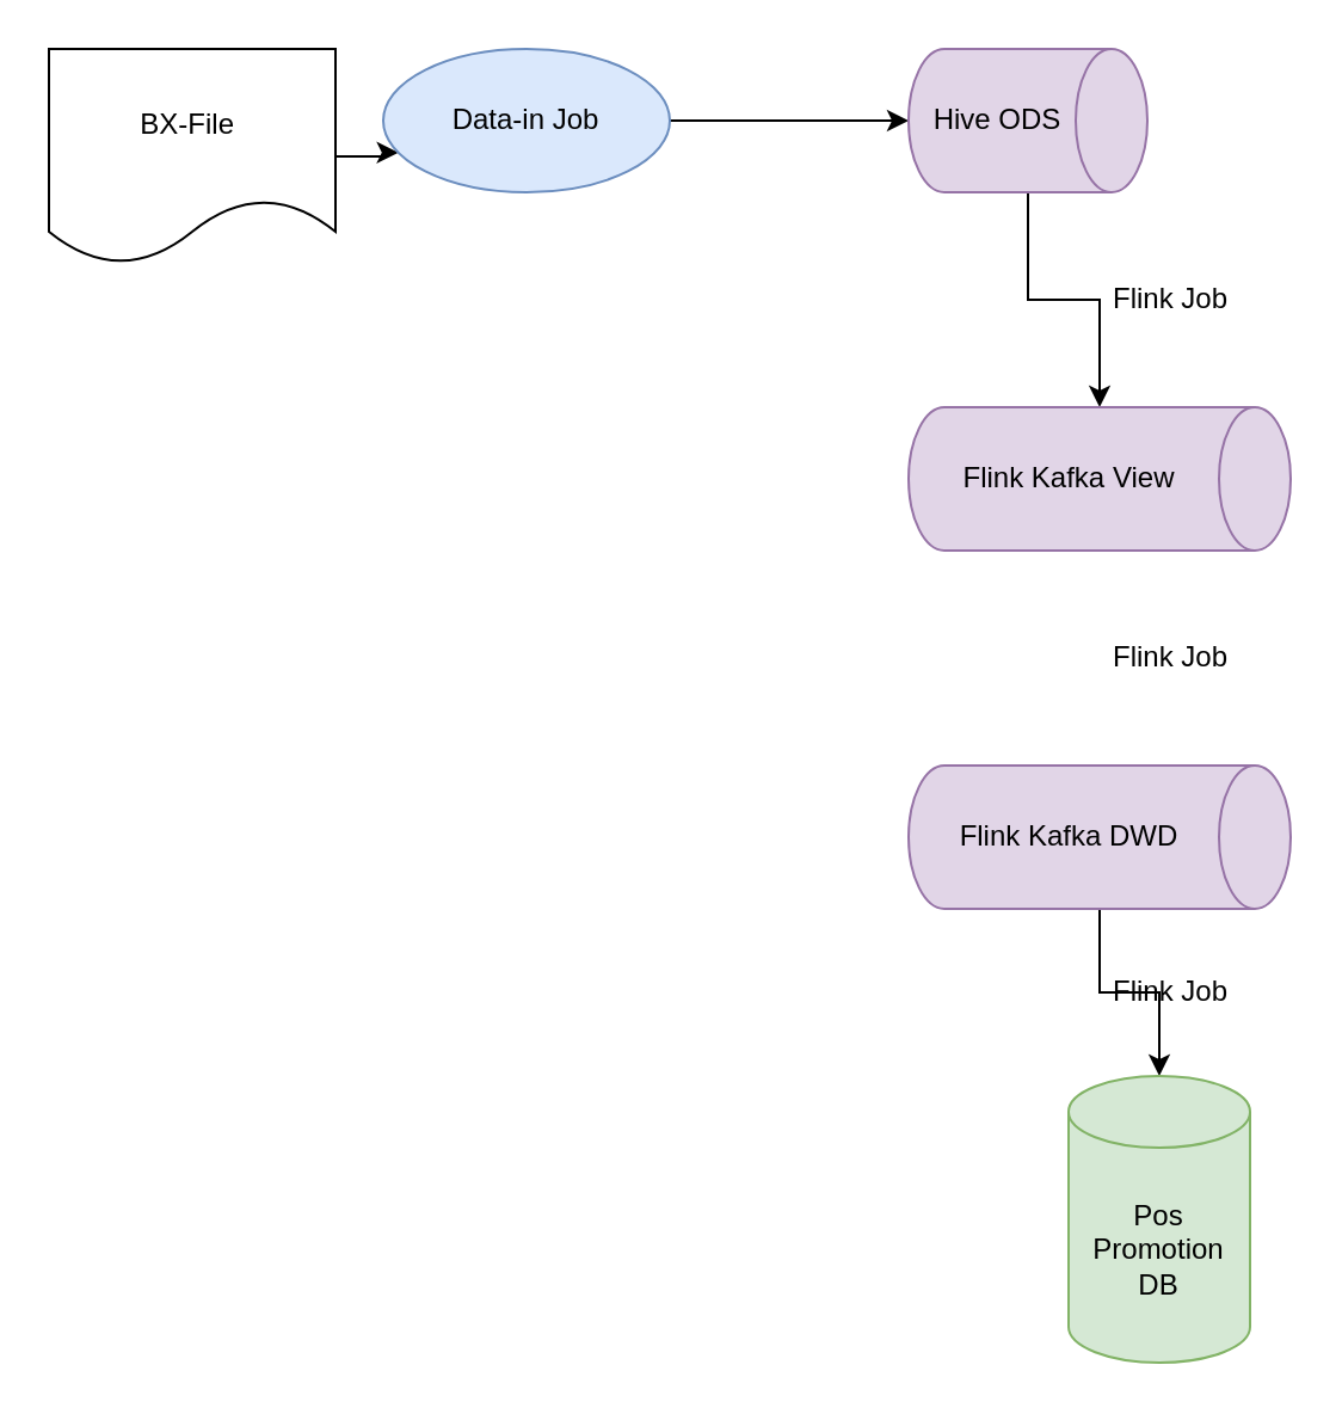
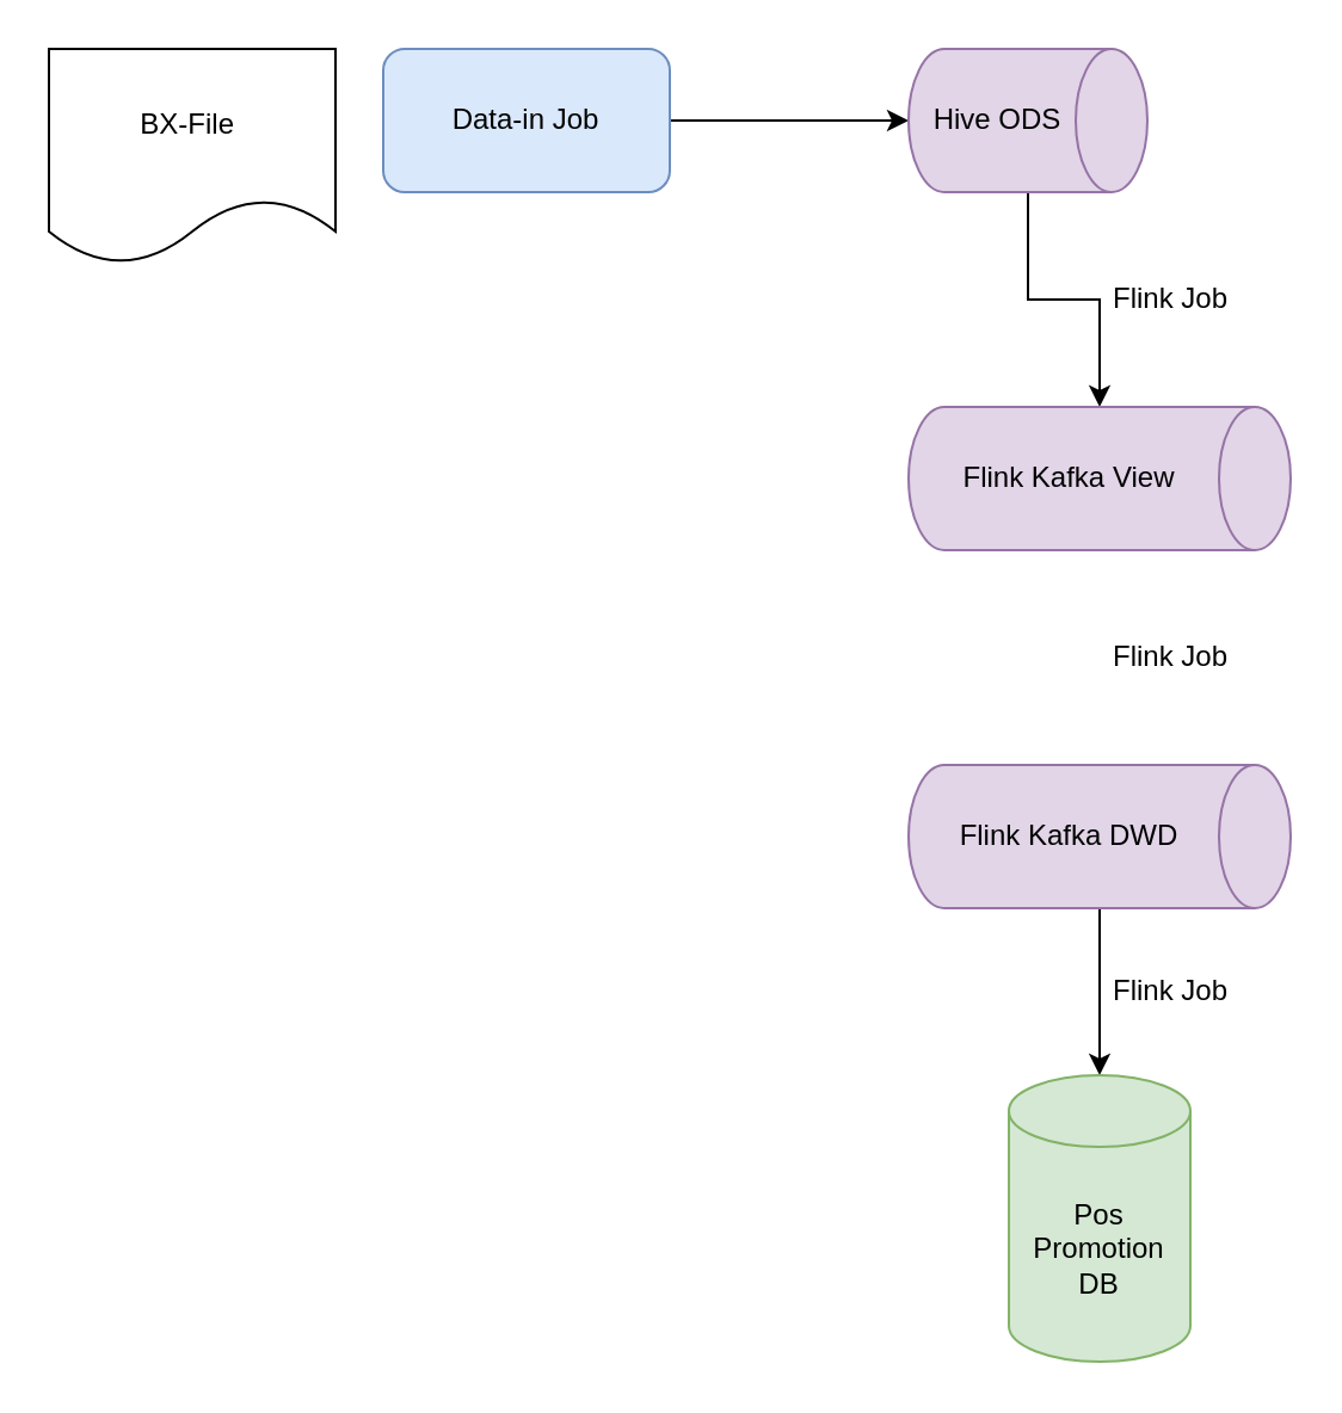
- <mxCell id="5" value="Data-in Job" style="ellipse;whiteSpace=wrap;html=1;fillColor=#dae8fc;strokeColor=#6c8ebf;" parent="1" vertex="1"><mxGeometry x="160" y="20" width="120" height="60" as="geometry" /></mxCell>
+ <mxCell id="5" value="Data-in Job" style="rounded=1;whiteSpace=wrap;html=1;fillColor=#dae8fc;strokeColor=#6c8ebf;" parent="1" vertex="1"><mxGeometry x="160" y="20" width="120" height="60" as="geometry" /></mxCell>
- <mxCell id="2" style="edgeStyle=orthogonalEdgeStyle;rounded=0;orthogonalLoop=1;jettySize=auto;html=1;entryX=0;entryY=0.75;entryDx=0;entryDy=0;" parent="1" source="3" target="5" edge="1"><mxGeometry relative="1" as="geometry" /></mxCell>
- <mxCell id="13" value="Pos Promotion DB" style="shape=cylinder3;whiteSpace=wrap;html=1;boundedLbl=1;backgroundOutline=1;size=15;fillColor=#d5e8d4;strokeColor=#82b366;" parent="1" vertex="1"><mxGeometry x="447" y="450" width="76" height="120" as="geometry" /></mxCell>
+ <mxCell id="13" value="Pos Promotion DB" style="shape=cylinder3;whiteSpace=wrap;html=1;boundedLbl=1;backgroundOutline=1;size=15;fillColor=#d5e8d4;strokeColor=#82b366;" parent="1" vertex="1"><mxGeometry x="422" y="450" width="76" height="120" as="geometry" /></mxCell>
